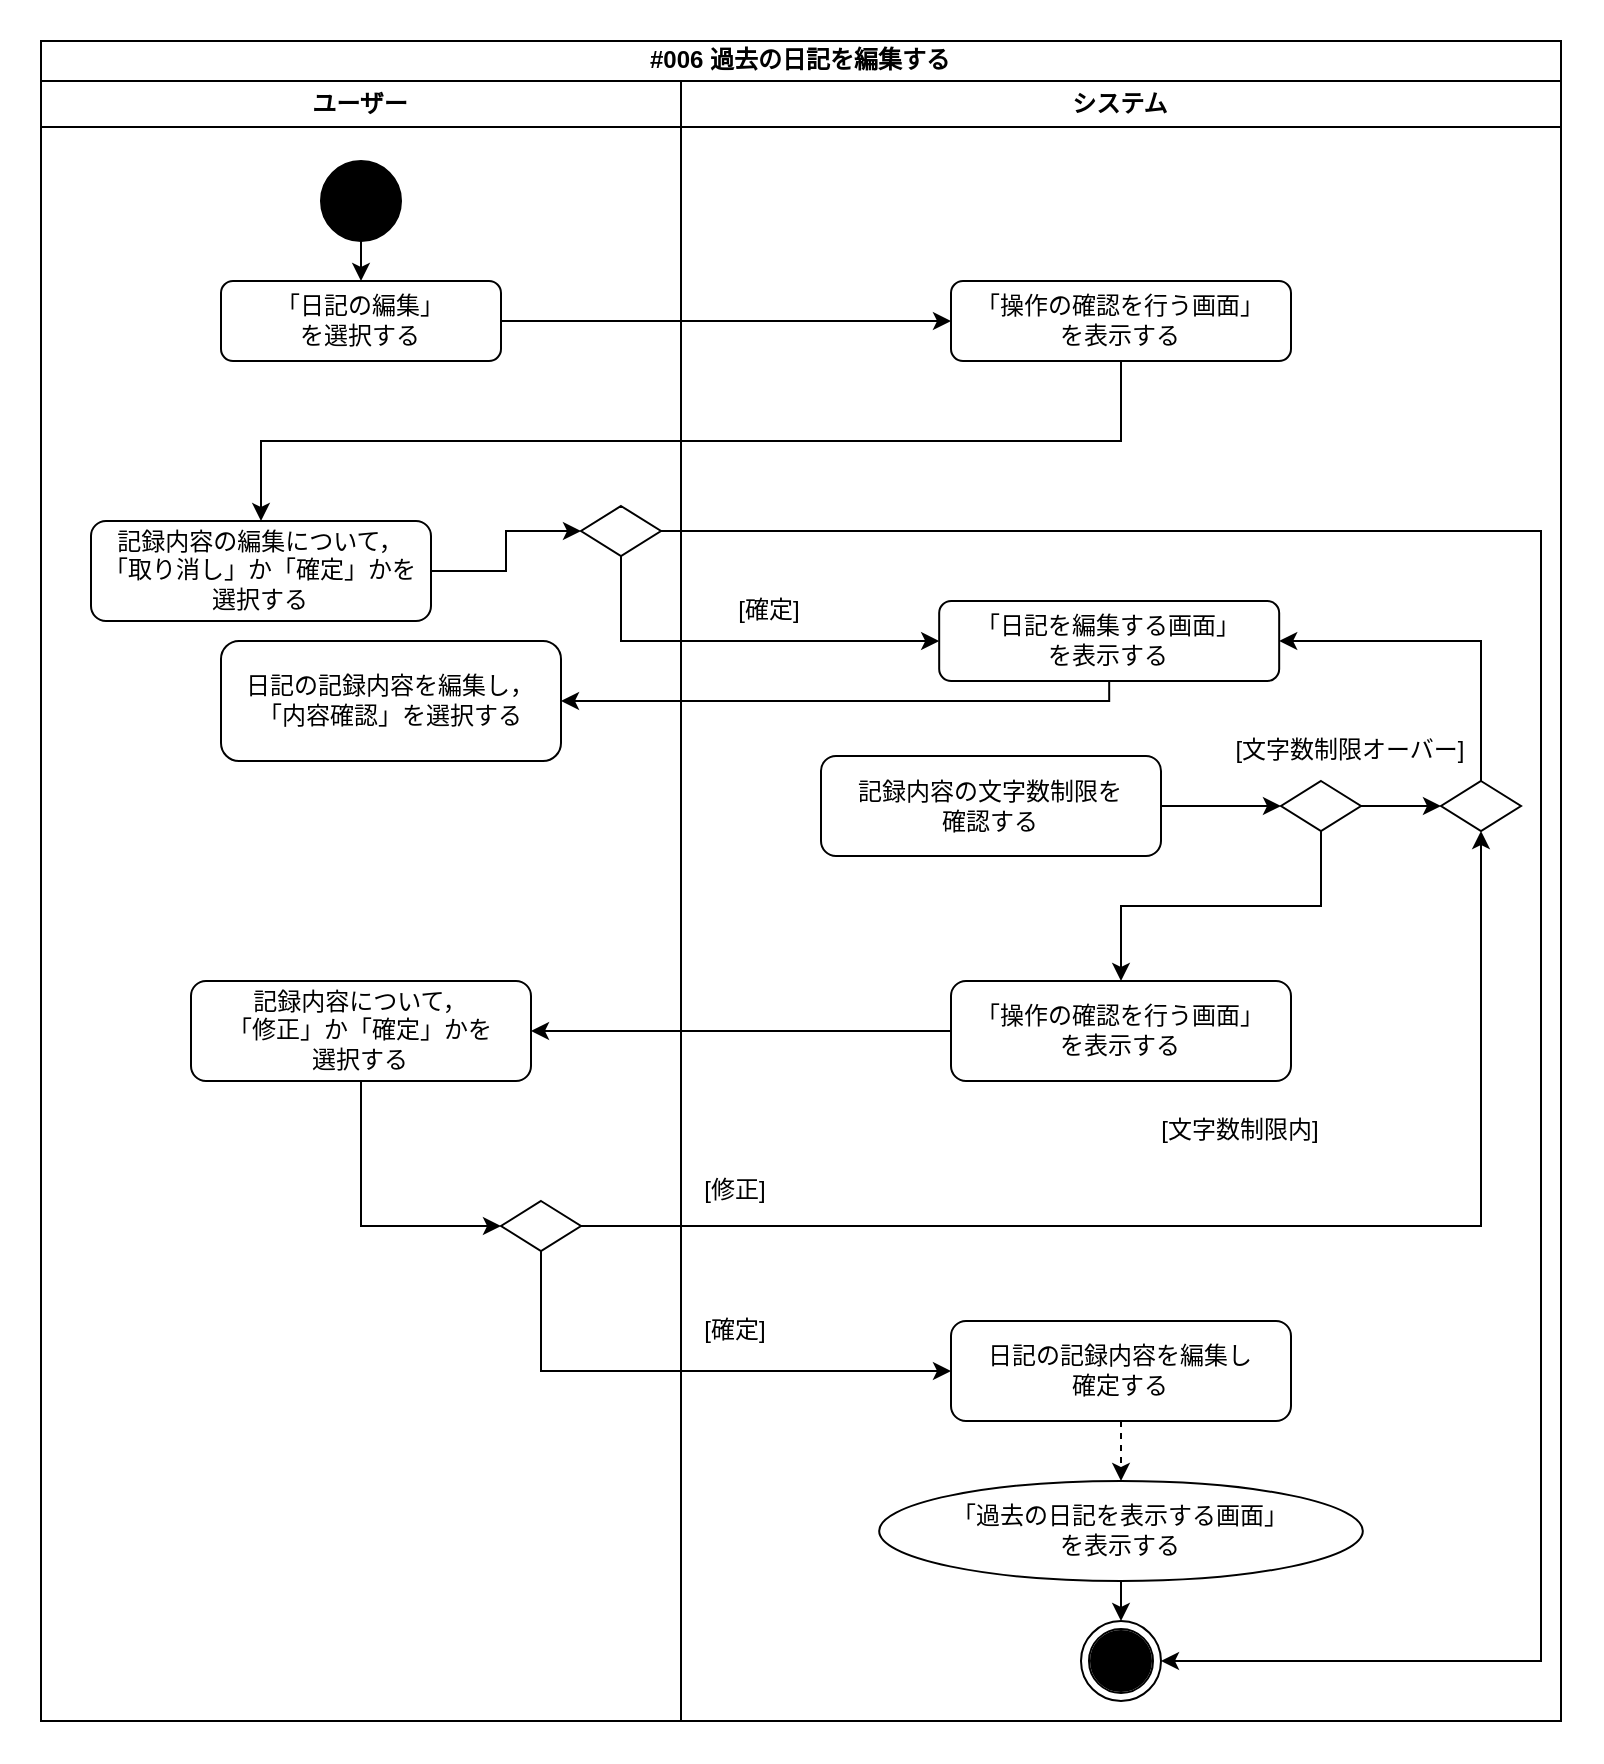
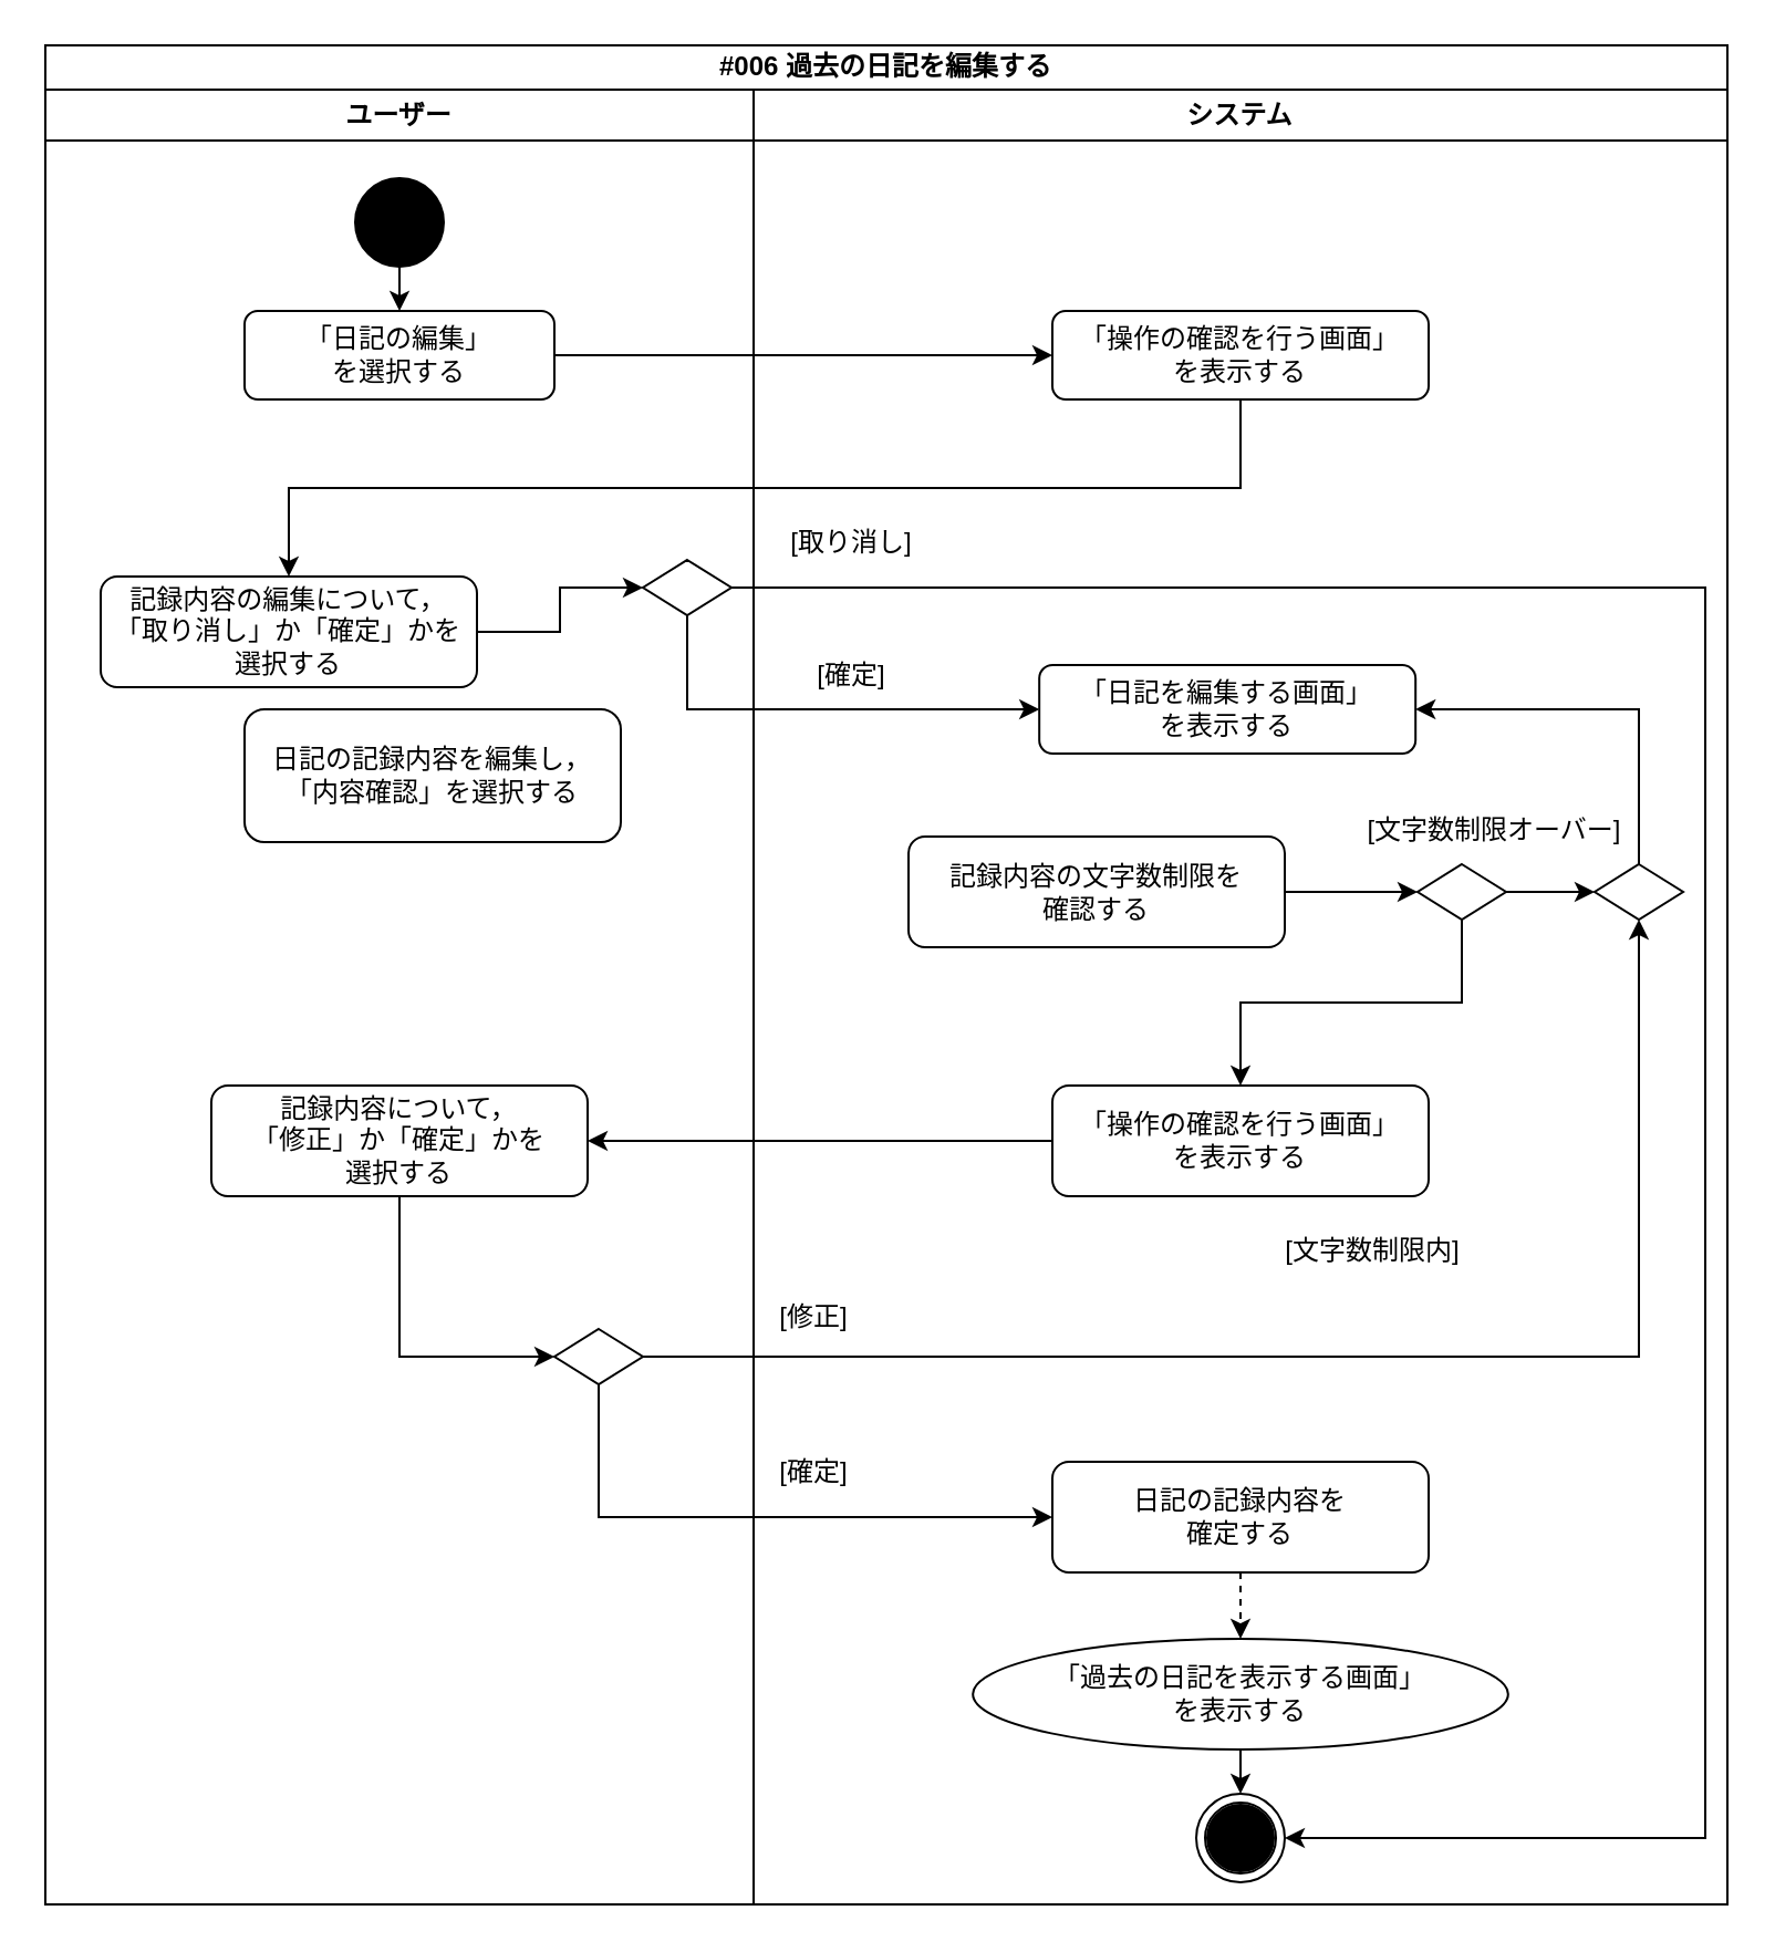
+ <mxCell id="36" value="[取り消し]" style="text;html=1;strokeColor=none;fillColor=none;align=center;verticalAlign=middle;whiteSpace=wrap;rounded=0;shadow=0;sketch=0;fillStyle=auto;strokeWidth=1;fontColor=#000000;" vertex="1" parent="14"><mxGeometry x="10" y="190" width="69" height="30" as="geometry" /></mxCell>
- <mxCell id="38" style="html=1;exitX=0.5;exitY=1;exitDx=0;exitDy=0;entryX=1;entryY=0.5;entryDx=0;entryDy=0;edgeStyle=orthogonalEdgeStyle;rounded=0;" parent="2" source="15" target="7" edge="1"><mxGeometry relative="1" as="geometry" /></mxCell>
- <mxCell id="28" value="日記の記録内容を編集し&lt;br&gt;確定する" style="rounded=1;whiteSpace=wrap;html=1;fillColor=none;" parent="14" vertex="1"><mxGeometry x="135" y="620" width="170" height="50" as="geometry" /></mxCell>
+ <mxCell id="28" value="日記の記録内容を&lt;br&gt;確定する" style="rounded=1;whiteSpace=wrap;html=1;fillColor=none;" parent="14" vertex="1"><mxGeometry x="135" y="620" width="170" height="50" as="geometry" /></mxCell>
